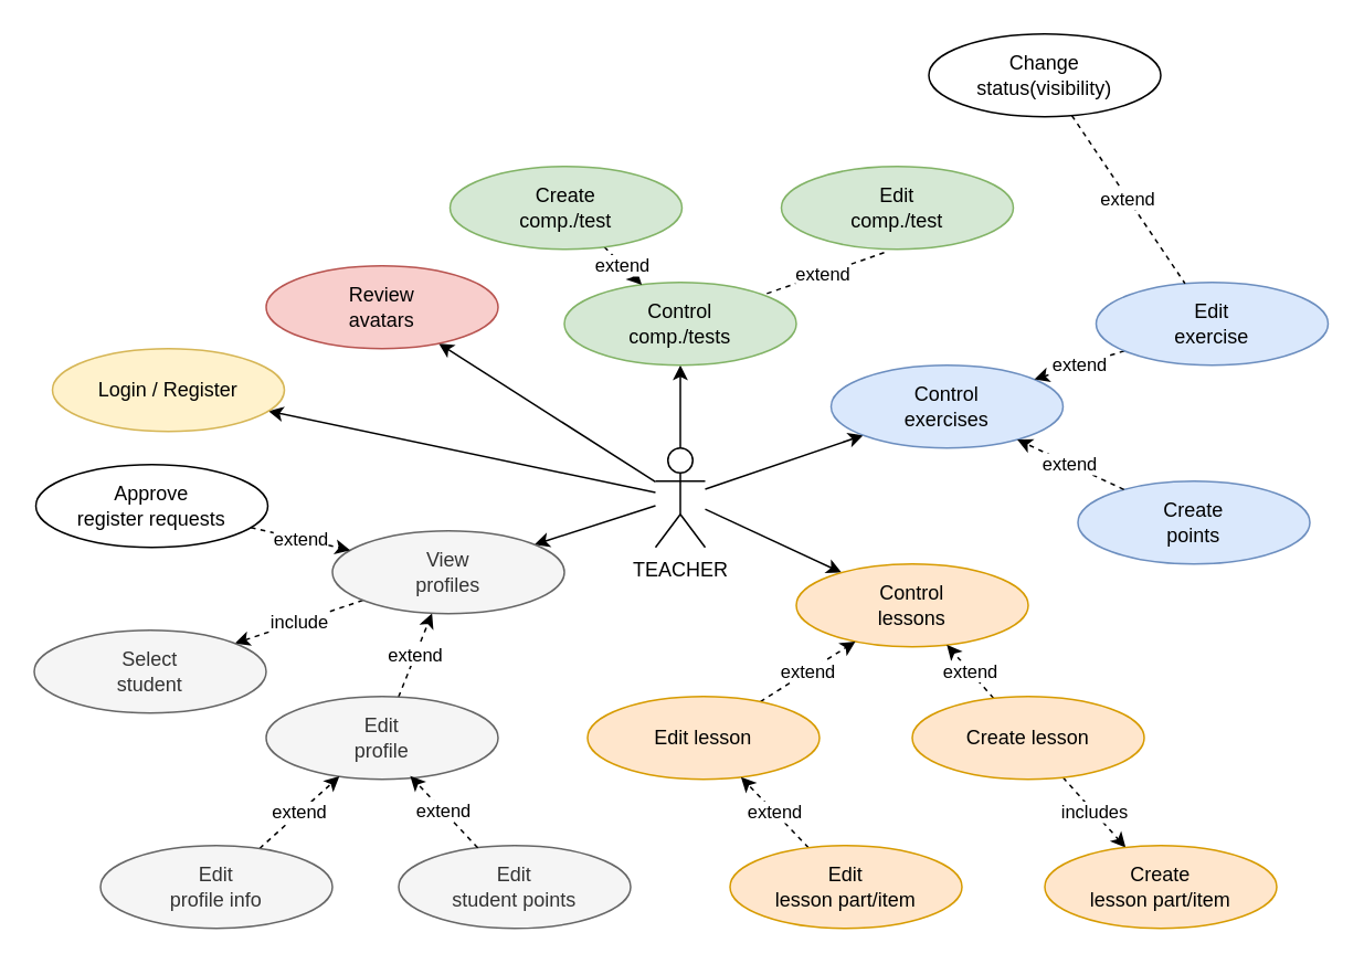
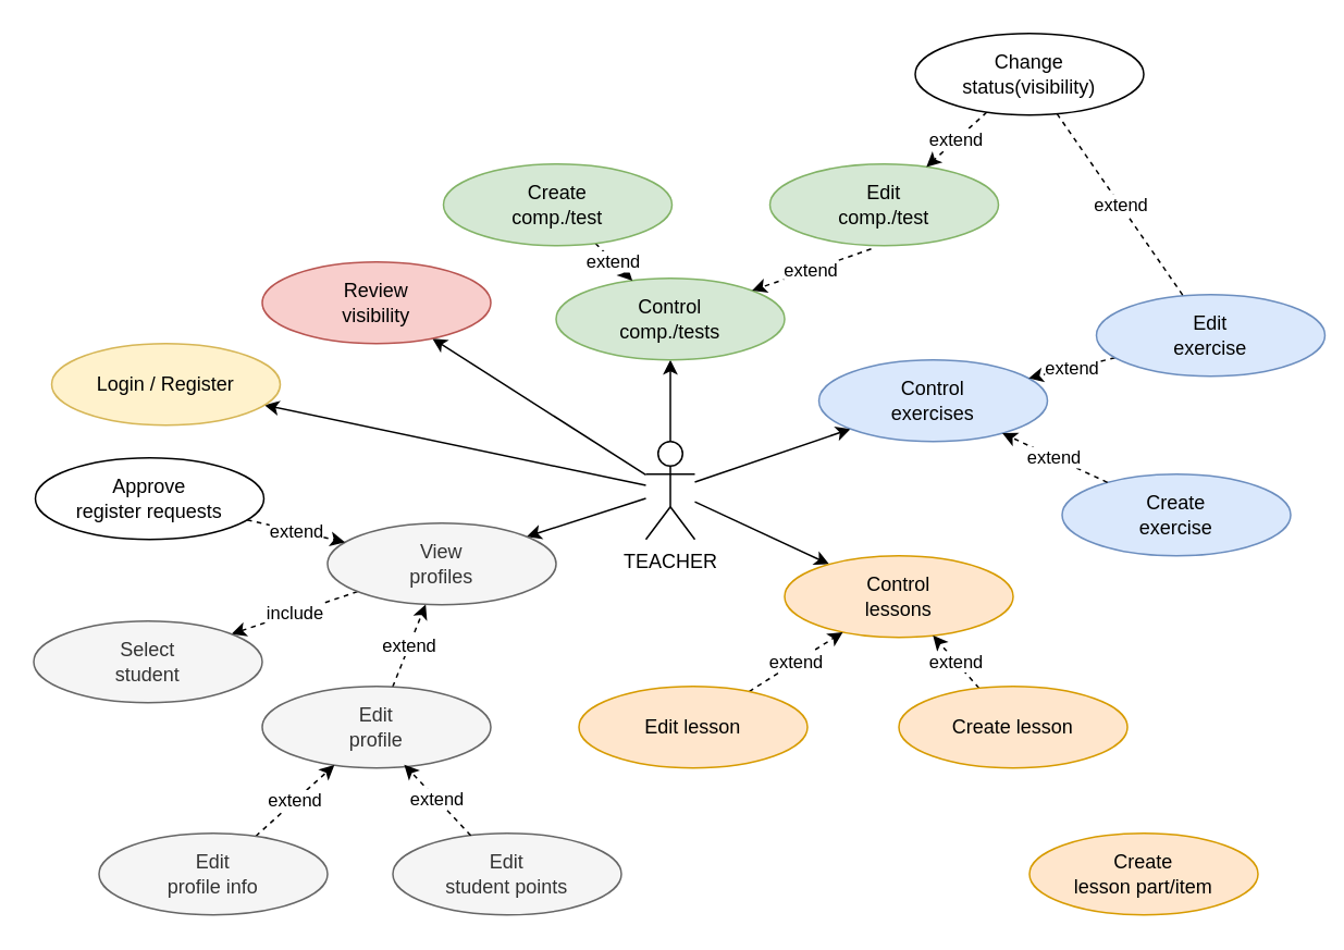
+ <mxCell id="37" value="extend" style="rounded=0;orthogonalLoop=1;jettySize=auto;html=1;dashed=1;" edge="1" parent="1" source="38" target="30"><mxGeometry relative="1" as="geometry" /></mxCell>
- <mxCell id="29" value="extend" style="rounded=0;orthogonalLoop=1;jettySize=auto;html=1;dashed=1;exitX=0.443;exitY=1.04;exitDx=0;exitDy=0;exitPerimeter=0;endArrow=none;" edge="1" parent="1" source="30" target="9"><mxGeometry relative="1" as="geometry" /></mxCell>
+ <mxCell id="29" value="extend" style="rounded=0;orthogonalLoop=1;jettySize=auto;html=1;dashed=1;exitX=0.443;exitY=1.04;exitDx=0;exitDy=0;exitPerimeter=0;" edge="1" parent="1" source="30" target="9"><mxGeometry relative="1" as="geometry" /></mxCell>
- <mxCell id="10" value="Review&lt;br&gt;avatars" style="ellipse;whiteSpace=wrap;html=1;fillColor=#f8cecc;strokeColor=#b85450;" vertex="1" parent="1"><mxGeometry x="160" y="160" width="140" height="50" as="geometry" /></mxCell>
+ <mxCell id="10" value="Review&lt;br&gt;visibility" style="ellipse;whiteSpace=wrap;html=1;fillColor=#f8cecc;strokeColor=#b85450;" vertex="1" parent="1"><mxGeometry x="160" y="160" width="140" height="50" as="geometry" /></mxCell>
- <mxCell id="36" value="Edit&lt;div&gt;exercise&lt;/div&gt;" style="ellipse;whiteSpace=wrap;html=1;fillColor=#dae8fc;strokeColor=#6c8ebf;" vertex="1" parent="1"><mxGeometry x="661" y="170" width="140" height="50" as="geometry" /></mxCell>
+ <mxCell id="36" value="Edit&lt;div&gt;exercise&lt;/div&gt;" style="ellipse;whiteSpace=wrap;html=1;fillColor=#dae8fc;strokeColor=#6c8ebf;" vertex="1" parent="1"><mxGeometry x="671" y="180" width="140" height="50" as="geometry" /></mxCell>
- <mxCell id="33" value="Create&lt;br&gt;points" style="ellipse;whiteSpace=wrap;html=1;fillColor=#dae8fc;strokeColor=#6c8ebf;" vertex="1" parent="1"><mxGeometry x="650" y="290" width="140" height="50" as="geometry" /></mxCell>
+ <mxCell id="33" value="Create&lt;br&gt;exercise" style="ellipse;whiteSpace=wrap;html=1;fillColor=#dae8fc;strokeColor=#6c8ebf;" vertex="1" parent="1"><mxGeometry x="650" y="290" width="140" height="50" as="geometry" /></mxCell>
- <mxCell id="14" value="includes" style="rounded=0;orthogonalLoop=1;jettySize=auto;html=1;dashed=1;" edge="1" parent="1" source="15" target="40"><mxGeometry relative="1" as="geometry" /></mxCell>
- <mxCell id="41" value="extend" style="rounded=0;orthogonalLoop=1;jettySize=auto;html=1;dashed=1;" edge="1" parent="1" source="42" target="17"><mxGeometry relative="1" as="geometry" /></mxCell>
- <mxCell id="42" value="Edit&lt;div&gt;lesson part/item&lt;/div&gt;" style="ellipse;whiteSpace=wrap;html=1;fillColor=#ffe6cc;strokeColor=#d79b00;" vertex="1" parent="1"><mxGeometry x="440" y="510" width="140" height="50" as="geometry" /></mxCell>
